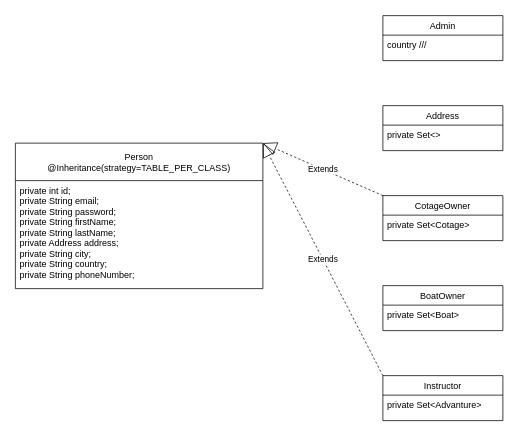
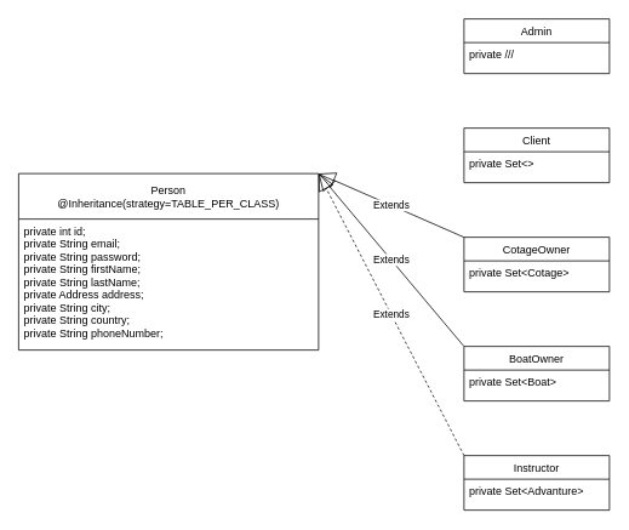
- <mxCell id="5" value="country ///&#10;" style="text;strokeColor=none;fillColor=none;align=left;verticalAlign=top;spacingLeft=4;spacingRight=4;overflow=hidden;rotatable=0;points=[[0,0.5],[1,0.5]];portConstraint=eastwest;" vertex="1" parent="4"><mxGeometry y="26" width="160" height="34" as="geometry" /></mxCell>
+ <mxCell id="5" value="private ///&#10;" style="text;strokeColor=none;fillColor=none;align=left;verticalAlign=top;spacingLeft=4;spacingRight=4;overflow=hidden;rotatable=0;points=[[0,0.5],[1,0.5]];portConstraint=eastwest;" vertex="1" parent="4"><mxGeometry y="26" width="160" height="34" as="geometry" /></mxCell>
- <mxCell id="6" value="Address" style="swimlane;fontStyle=0;childLayout=stackLayout;horizontal=1;startSize=26;fillColor=none;horizontalStack=0;resizeParent=1;resizeParentMax=0;resizeLast=0;collapsible=1;marginBottom=0;" vertex="1" parent="1"><mxGeometry x="510" y="140" width="160" height="60" as="geometry" /></mxCell>
+ <mxCell id="6" value="Client" style="swimlane;fontStyle=0;childLayout=stackLayout;horizontal=1;startSize=26;fillColor=none;horizontalStack=0;resizeParent=1;resizeParentMax=0;resizeLast=0;collapsible=1;marginBottom=0;" vertex="1" parent="1"><mxGeometry x="510" y="140" width="160" height="60" as="geometry" /></mxCell>
- <mxCell id="12" value="Extends" style="endArrow=block;endSize=16;endFill=0;html=1;rounded=0;exitX=0;exitY=0;exitDx=0;exitDy=0;entryX=1;entryY=0;entryDx=0;entryDy=0;dashed=1;" edge="1" parent="1" source="8" target="2"><mxGeometry width="160" relative="1" as="geometry"><mxPoint x="530" y="40" as="sourcePoint" /><mxPoint x="370" y="180" as="targetPoint" /></mxGeometry></mxCell>
+ <mxCell id="12" value="Extends" style="endArrow=block;endSize=16;endFill=0;html=1;rounded=0;exitX=0;exitY=0;exitDx=0;exitDy=0;entryX=1;entryY=0;entryDx=0;entryDy=0;" edge="1" parent="1" source="8" target="2"><mxGeometry width="160" relative="1" as="geometry"><mxPoint x="530" y="40" as="sourcePoint" /><mxPoint x="370" y="180" as="targetPoint" /></mxGeometry></mxCell>
+ <mxCell id="13" value="Extends" style="endArrow=block;endSize=16;endFill=0;html=1;rounded=0;exitX=0;exitY=0;exitDx=0;exitDy=0;entryX=1;entryY=0;entryDx=0;entryDy=0;" edge="1" parent="1" source="10" target="2"><mxGeometry width="160" relative="1" as="geometry"><mxPoint x="520" y="270" as="sourcePoint" /><mxPoint x="360" y="210" as="targetPoint" /></mxGeometry></mxCell>
